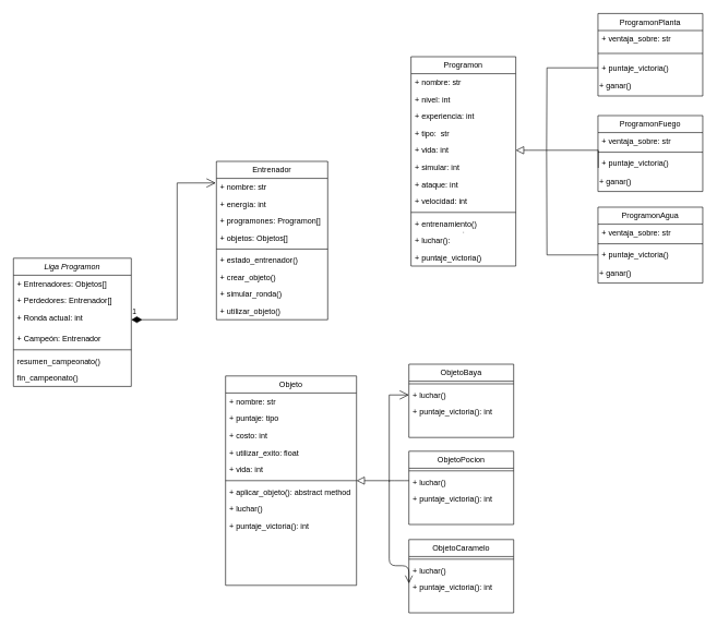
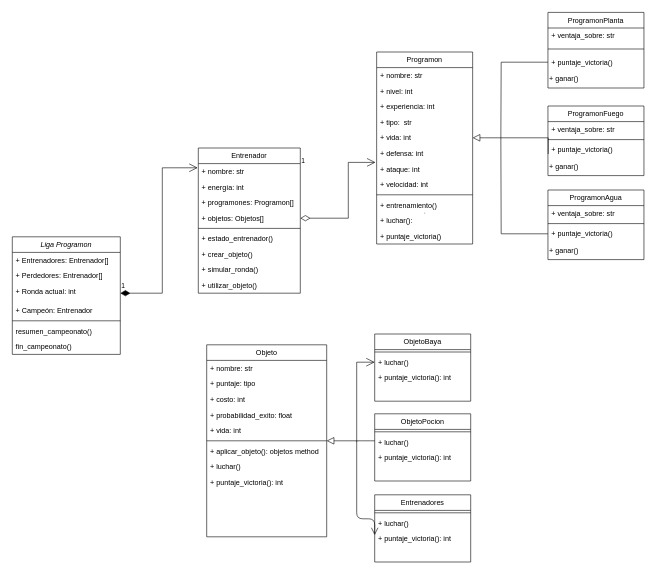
- <mxCell id="26" value="+ simular: int" style="text;align=left;verticalAlign=top;spacingLeft=4;spacingRight=4;overflow=hidden;rotatable=0;points=[[0,0.5],[1,0.5]];portConstraint=eastwest;rounded=0;shadow=0;html=0;" parent="20" vertex="1"><mxGeometry y="156" width="160" height="26" as="geometry" /></mxCell>
+ <mxCell id="26" value="+ defensa: int" style="text;align=left;verticalAlign=top;spacingLeft=4;spacingRight=4;overflow=hidden;rotatable=0;points=[[0,0.5],[1,0.5]];portConstraint=eastwest;rounded=0;shadow=0;html=0;" parent="20" vertex="1"><mxGeometry y="156" width="160" height="26" as="geometry" /></mxCell>
+ <mxCell id="80" value="1" style="endArrow=open;html=1;endSize=12;startArrow=diamondThin;startSize=14;startFill=0;edgeStyle=orthogonalEdgeStyle;align=left;verticalAlign=bottom;rounded=0;sourcePerimeterSpacing=8;targetPerimeterSpacing=8;entryX=-0.012;entryY=0.077;entryDx=0;entryDy=0;entryPerimeter=0;exitX=1;exitY=0.5;exitDx=0;exitDy=0;" edge="1" parent="1" source="14" target="27"><mxGeometry x="-1" y="87" relative="1" as="geometry"><mxPoint x="597.25" y="336" as="sourcePoint" /><mxPoint x="757.25" y="336" as="targetPoint" /><Array as="points"><mxPoint x="580" y="363" /><mxPoint x="580" y="270" /></Array><mxPoint as="offset" /></mxGeometry></mxCell>
- <mxCell id="3" value="+ Entrenadores: Objetos[]" style="text;align=left;verticalAlign=top;spacingLeft=4;spacingRight=4;overflow=hidden;rotatable=0;points=[[0,0.5],[1,0.5]];portConstraint=eastwest;" parent="2" vertex="1"><mxGeometry y="26" width="180" height="26" as="geometry" /></mxCell>
+ <mxCell id="3" value="+ Entrenadores: Entrenador[]" style="text;align=left;verticalAlign=top;spacingLeft=4;spacingRight=4;overflow=hidden;rotatable=0;points=[[0,0.5],[1,0.5]];portConstraint=eastwest;" parent="2" vertex="1"><mxGeometry y="26" width="180" height="26" as="geometry" /></mxCell>
- <mxCell id="54" value="+ utilizar_exito: float" style="text;align=left;verticalAlign=top;spacingLeft=4;spacingRight=4;overflow=hidden;rotatable=0;points=[[0,0.5],[1,0.5]];portConstraint=eastwest;rounded=0;shadow=0;html=0;" parent="50" vertex="1"><mxGeometry y="104" width="200" height="26" as="geometry" /></mxCell>
+ <mxCell id="54" value="+ probabilidad_exito: float" style="text;align=left;verticalAlign=top;spacingLeft=4;spacingRight=4;overflow=hidden;rotatable=0;points=[[0,0.5],[1,0.5]];portConstraint=eastwest;rounded=0;shadow=0;html=0;" parent="50" vertex="1"><mxGeometry y="104" width="200" height="26" as="geometry" /></mxCell>
- <mxCell id="57" value="+ aplicar_objeto(): abstract method" style="text;align=left;verticalAlign=top;spacingLeft=4;spacingRight=4;overflow=hidden;rotatable=0;points=[[0,0.5],[1,0.5]];portConstraint=eastwest;" parent="50" vertex="1"><mxGeometry y="164" width="200" height="26" as="geometry" /></mxCell>
+ <mxCell id="57" value="+ aplicar_objeto(): objetos method" style="text;align=left;verticalAlign=top;spacingLeft=4;spacingRight=4;overflow=hidden;rotatable=0;points=[[0,0.5],[1,0.5]];portConstraint=eastwest;" parent="50" vertex="1"><mxGeometry y="164" width="200" height="26" as="geometry" /></mxCell>
- <mxCell id="69" value="ObjetoCaramelo&#10;" style="swimlane;fontStyle=0;align=center;verticalAlign=top;childLayout=stackLayout;horizontal=1;startSize=26;horizontalStack=0;resizeParent=1;resizeLast=0;collapsible=1;marginBottom=0;rounded=0;shadow=0;strokeWidth=1;" parent="1" vertex="1"><mxGeometry x="624" y="824" width="160" height="112" as="geometry"><mxRectangle x="550" y="140" width="160" height="26" as="alternateBounds" /></mxGeometry></mxCell>
+ <mxCell id="69" value="Entrenadores&#10;" style="swimlane;fontStyle=0;align=center;verticalAlign=top;childLayout=stackLayout;horizontal=1;startSize=26;horizontalStack=0;resizeParent=1;resizeLast=0;collapsible=1;marginBottom=0;rounded=0;shadow=0;strokeWidth=1;" parent="1" vertex="1"><mxGeometry x="624" y="824" width="160" height="112" as="geometry"><mxRectangle x="550" y="140" width="160" height="26" as="alternateBounds" /></mxGeometry></mxCell>
